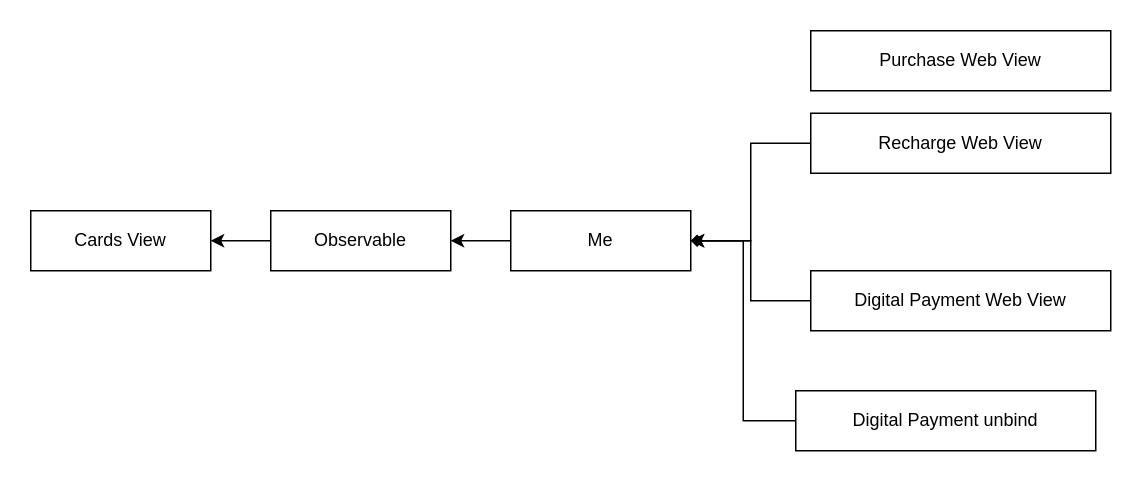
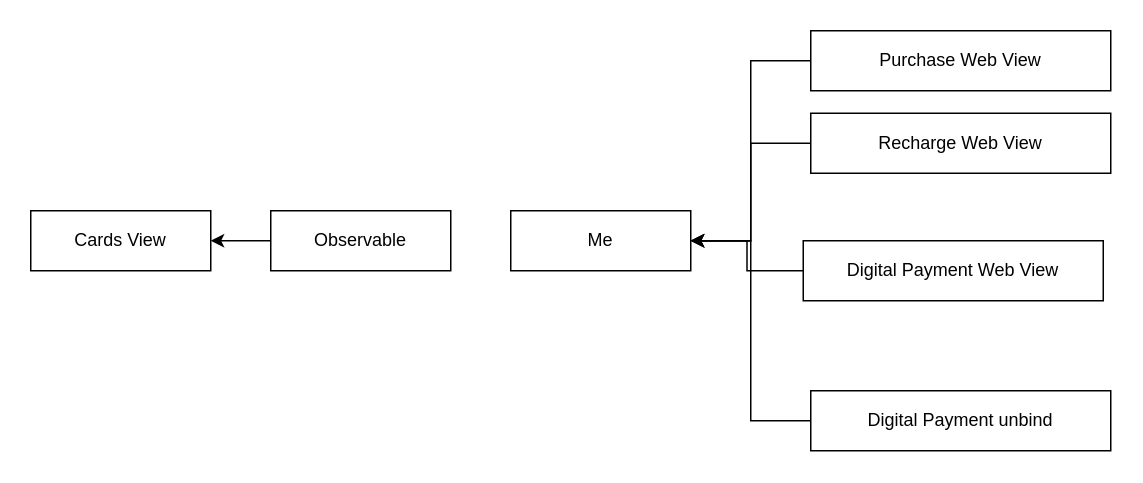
+ <mxCell id="11" style="edgeStyle=orthogonalEdgeStyle;rounded=0;orthogonalLoop=1;jettySize=auto;html=1;entryX=1;entryY=0.5;entryDx=0;entryDy=0;" parent="1" source="12" target="6" edge="1"><mxGeometry relative="1" as="geometry" /></mxCell>
- <mxCell id="9" style="edgeStyle=orthogonalEdgeStyle;rounded=0;orthogonalLoop=1;jettySize=auto;html=1;entryX=1;entryY=0.5;entryDx=0;entryDy=0;endArrow=diamond;" parent="1" source="10" target="6" edge="1"><mxGeometry relative="1" as="geometry" /></mxCell>
+ <mxCell id="9" style="edgeStyle=orthogonalEdgeStyle;rounded=0;orthogonalLoop=1;jettySize=auto;html=1;entryX=1;entryY=0.5;entryDx=0;entryDy=0;" parent="1" source="10" target="6" edge="1"><mxGeometry relative="1" as="geometry" /></mxCell>
- <mxCell id="5" style="edgeStyle=orthogonalEdgeStyle;rounded=0;orthogonalLoop=1;jettySize=auto;html=1;entryX=1;entryY=0.5;entryDx=0;entryDy=0;" parent="1" source="6" target="4" edge="1"><mxGeometry relative="1" as="geometry" /></mxCell>
- <mxCell id="8" value="Digital Payment Web View" style="text;html=1;strokeColor=default;fillColor=none;align=center;verticalAlign=middle;whiteSpace=wrap;rounded=0;" parent="1" vertex="1"><mxGeometry x="540" y="180" width="200" height="40" as="geometry" /></mxCell>
+ <mxCell id="8" value="Digital Payment Web View" style="text;html=1;strokeColor=default;fillColor=none;align=center;verticalAlign=middle;whiteSpace=wrap;rounded=0;" parent="1" vertex="1"><mxGeometry x="535" y="160" width="200" height="40" as="geometry" /></mxCell>
- <mxCell id="14" value="Digital Payment unbind" style="text;html=1;strokeColor=default;fillColor=none;align=center;verticalAlign=middle;whiteSpace=wrap;rounded=0;" parent="1" vertex="1"><mxGeometry x="530" y="260" width="200" height="40" as="geometry" /></mxCell>
+ <mxCell id="14" value="Digital Payment unbind" style="text;html=1;strokeColor=default;fillColor=none;align=center;verticalAlign=middle;whiteSpace=wrap;rounded=0;" parent="1" vertex="1"><mxGeometry x="540" y="260" width="200" height="40" as="geometry" /></mxCell>
